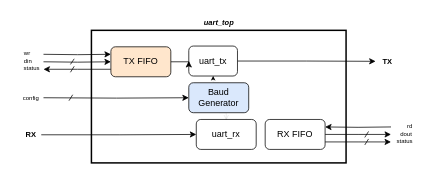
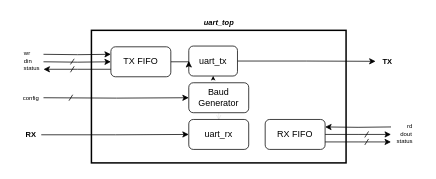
- <mxCell id="15" value="TX FIFO" style="rounded=1;whiteSpace=wrap;html=1;fillColor=#ffe6cc;" vertex="1" parent="1"><mxGeometry x="147" y="62" width="80" height="40" as="geometry" /></mxCell>
+ <mxCell id="15" value="TX FIFO" style="rounded=1;whiteSpace=wrap;html=1;" vertex="1" parent="1"><mxGeometry x="147" y="62" width="80" height="40" as="geometry" /></mxCell>
- <mxCell id="32" value="Baud Generator" style="rounded=1;whiteSpace=wrap;html=1;fillColor=#dae8fc;" vertex="1" parent="1"><mxGeometry x="251" y="110" width="80" height="40" as="geometry" /></mxCell>
+ <mxCell id="32" value="Baud Generator" style="rounded=1;whiteSpace=wrap;html=1;" vertex="1" parent="1"><mxGeometry x="251" y="110" width="80" height="40" as="geometry" /></mxCell>
- <mxCell id="4" value="uart_rx" style="rounded=1;whiteSpace=wrap;html=1;" vertex="1" parent="1"><mxGeometry x="261" y="159" width="80" height="40" as="geometry" /></mxCell>
+ <mxCell id="4" value="uart_rx" style="rounded=1;whiteSpace=wrap;html=1;" vertex="1" parent="1"><mxGeometry x="251" y="159" width="80" height="40" as="geometry" /></mxCell>
